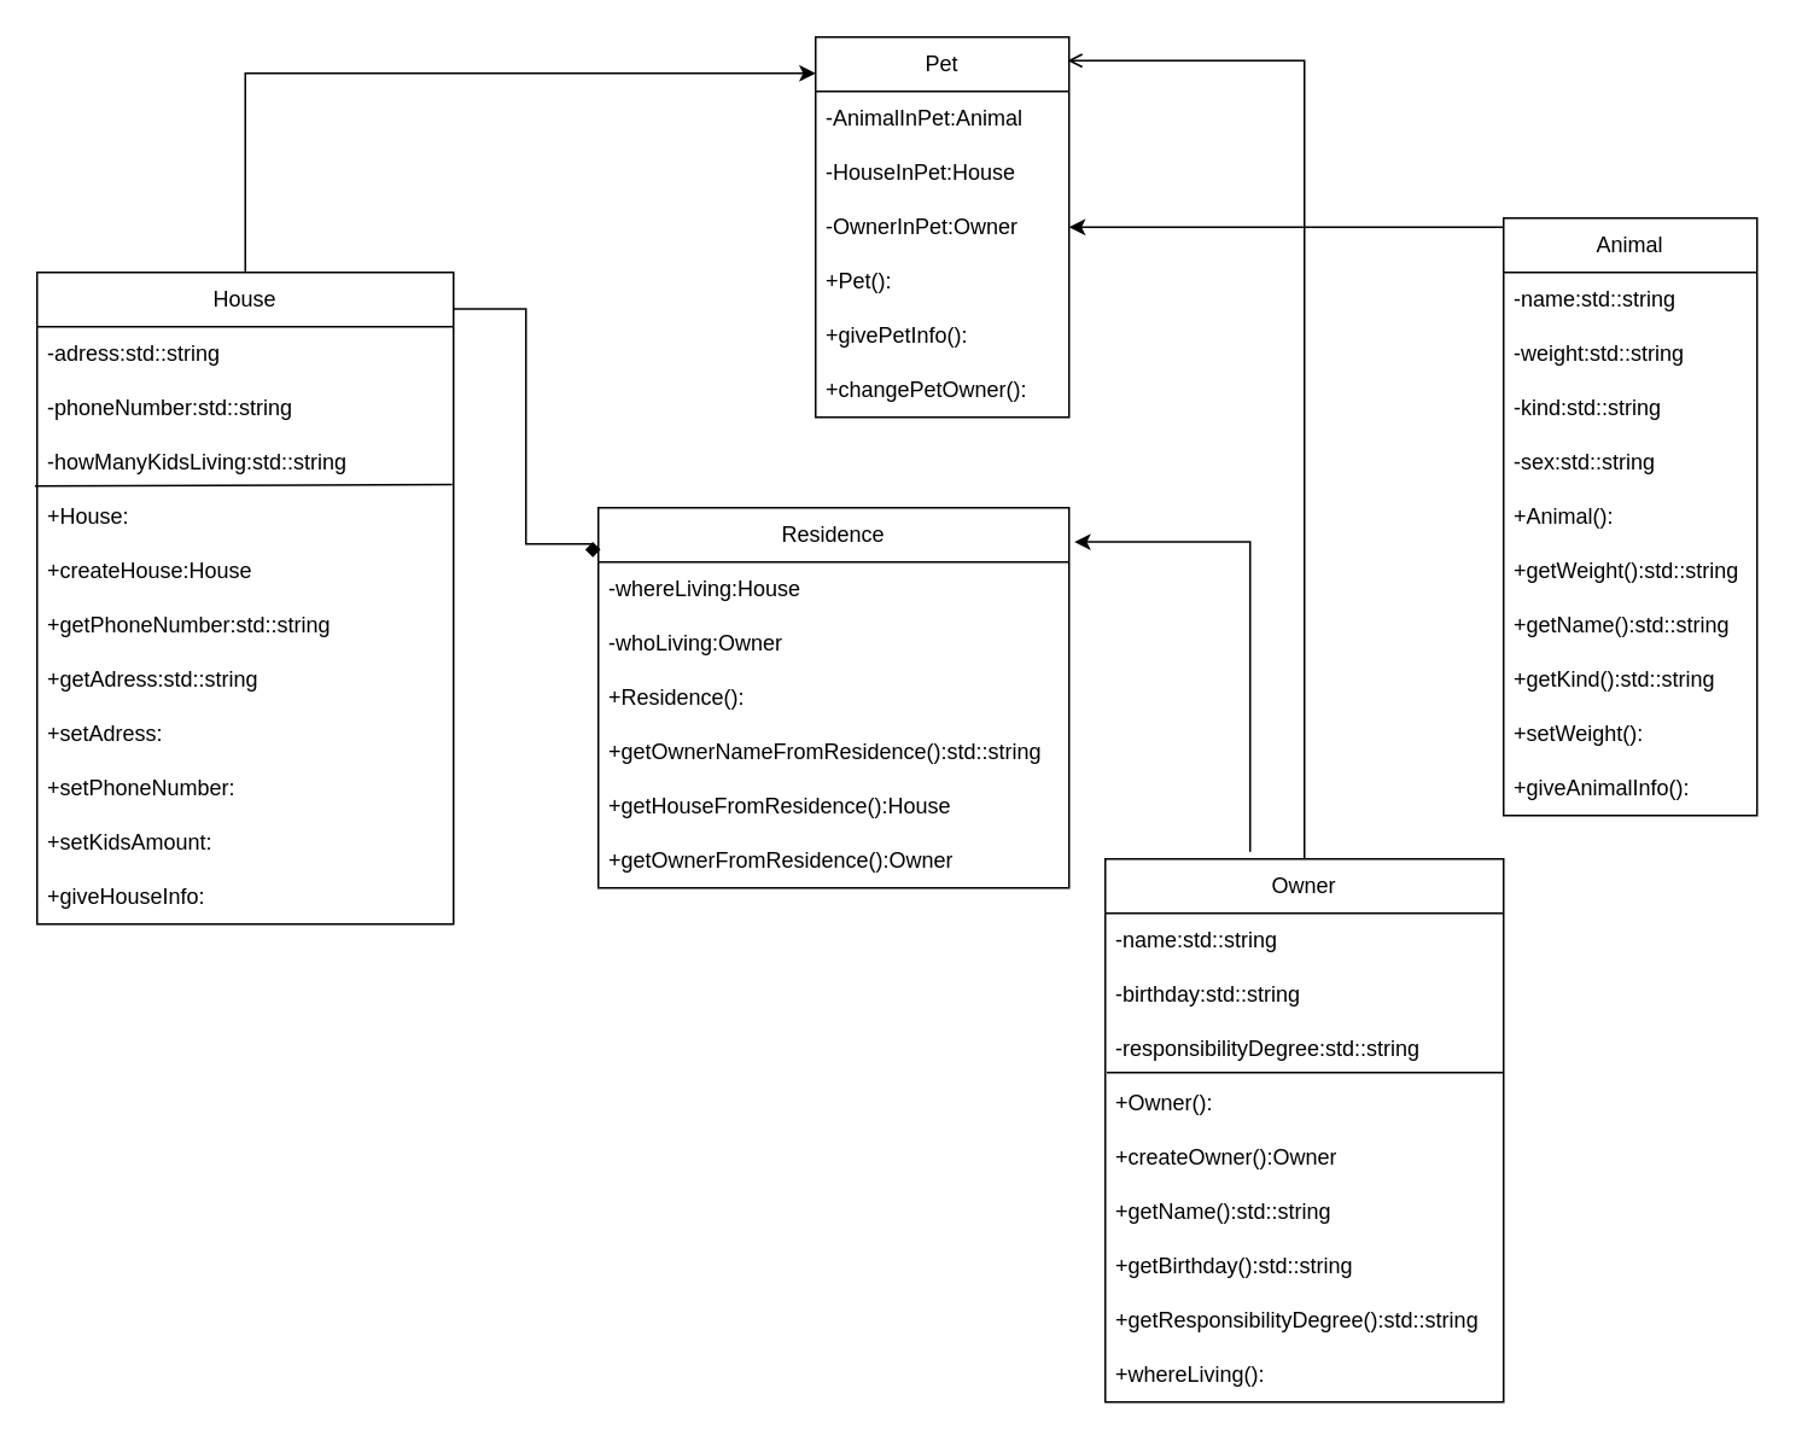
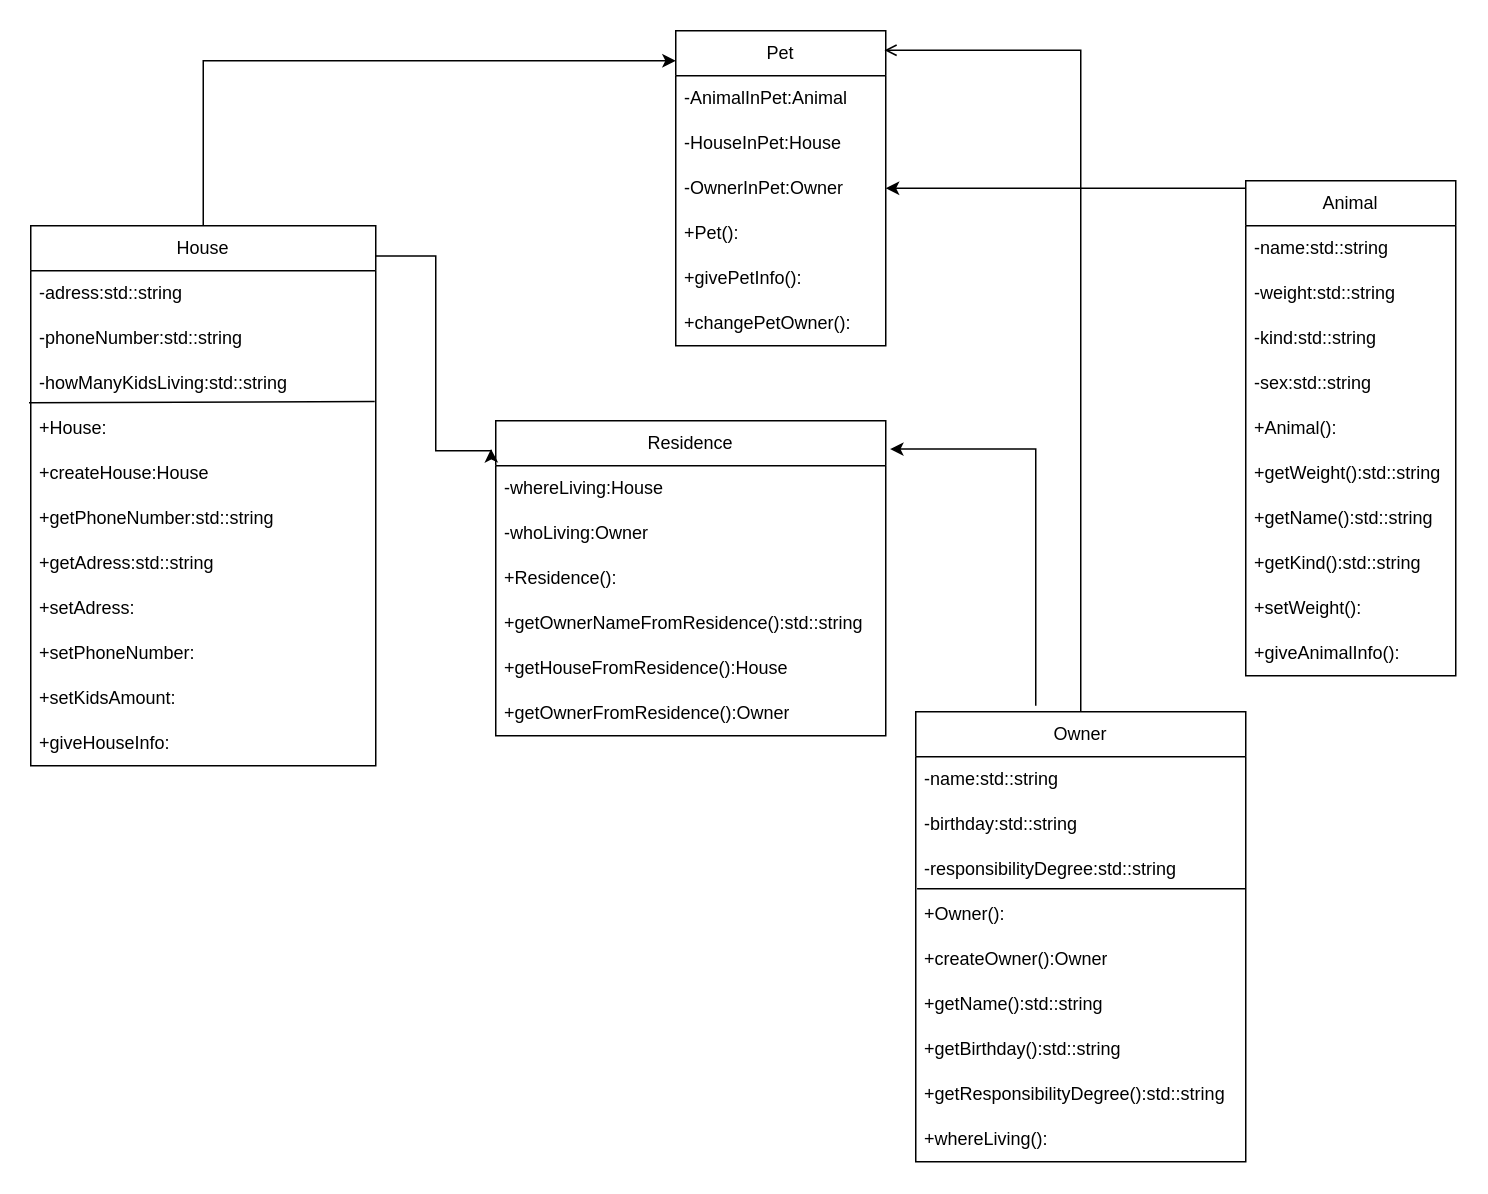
- <mxCell id="55" style="edgeStyle=orthogonalEdgeStyle;rounded=0;orthogonalLoop=1;jettySize=auto;html=1;entryX=-0.012;entryY=0.09;entryDx=0;entryDy=0;entryPerimeter=0;exitX=1;exitY=0.056;exitDx=0;exitDy=0;exitPerimeter=0;endArrow=diamond;" edge="1" parent="1" source="10" target="35"><mxGeometry relative="1" as="geometry"><mxPoint x="260" y="170" as="sourcePoint" /><mxPoint x="300" y="320" as="targetPoint" /><Array as="points"><mxPoint x="290" y="170" /><mxPoint x="290" y="300" /><mxPoint x="327" y="300" /></Array></mxGeometry></mxCell>
+ <mxCell id="55" style="edgeStyle=orthogonalEdgeStyle;rounded=0;orthogonalLoop=1;jettySize=auto;html=1;entryX=-0.012;entryY=0.09;entryDx=0;entryDy=0;entryPerimeter=0;exitX=1;exitY=0.056;exitDx=0;exitDy=0;exitPerimeter=0;" edge="1" parent="1" source="10" target="35"><mxGeometry relative="1" as="geometry"><mxPoint x="260" y="170" as="sourcePoint" /><mxPoint x="300" y="320" as="targetPoint" /><Array as="points"><mxPoint x="290" y="170" /><mxPoint x="290" y="300" /><mxPoint x="327" y="300" /></Array></mxGeometry></mxCell>
